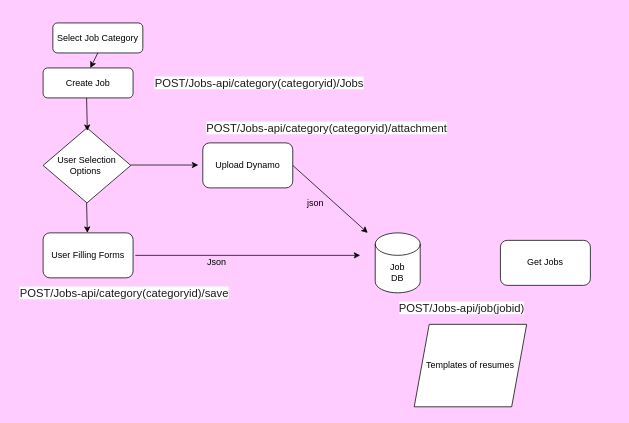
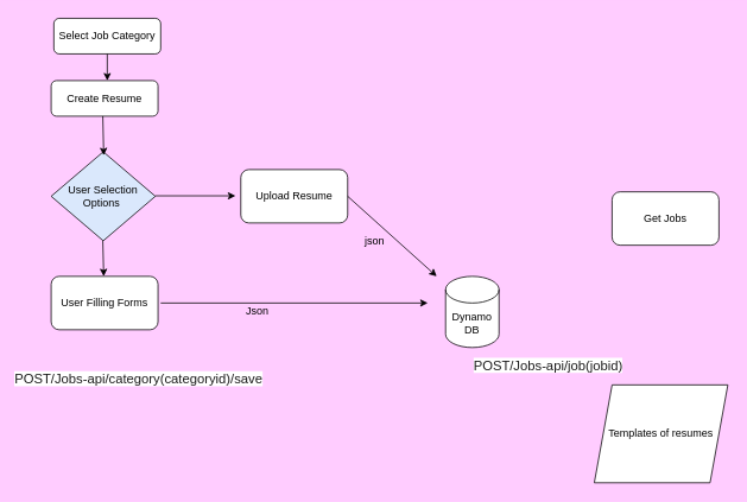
- <mxCell id="2" value="Select Job Category" style="rounded=1;whiteSpace=wrap;html=1;" vertex="1" parent="1"><mxGeometry x="70" y="30" width="120" height="40" as="geometry" /></mxCell>
+ <mxCell id="2" value="Select Job Category" style="rounded=1;whiteSpace=wrap;html=1;" vertex="1" parent="1"><mxGeometry x="60" y="20" width="120" height="40" as="geometry" /></mxCell>
- <mxCell id="3" value="Create Job" style="rounded=1;whiteSpace=wrap;html=1;" vertex="1" parent="1"><mxGeometry x="57" y="90" width="120" height="40" as="geometry" /></mxCell>
+ <mxCell id="3" value="Create Resume" style="rounded=1;whiteSpace=wrap;html=1;" vertex="1" parent="1"><mxGeometry x="57" y="90" width="120" height="40" as="geometry" /></mxCell>
- <mxCell id="11" value="&lt;span style=&quot;color: rgb(29 , 28 , 29) ; font-family: , &amp;#34;applelogo&amp;#34; , sans-serif ; font-size: 15px ; text-align: left ; background-color: rgb(255 , 255 , 255)&quot;&gt;POST/Jobs-api/category(categoryid)/Jobs&lt;/span&gt;" style="text;html=1;align=center;verticalAlign=middle;resizable=0;points=[];autosize=1;strokeColor=none;" vertex="1" parent="1"><mxGeometry x="200" y="100" width="290" height="20" as="geometry" /></mxCell>
- <mxCell id="12" value="&lt;span style=&quot;color: rgb(29 , 28 , 29) ; font-family: , &amp;#34;applelogo&amp;#34; , sans-serif ; font-size: 15px ; text-align: left ; background-color: rgb(255 , 255 , 255)&quot;&gt;POST/Jobs-api/category(categoryid)/attachment&lt;/span&gt;" style="text;html=1;align=center;verticalAlign=middle;resizable=0;points=[];autosize=1;strokeColor=none;" vertex="1" parent="1"><mxGeometry x="265" y="160" width="340" height="20" as="geometry" /></mxCell>
- <mxCell id="5" value="User Selection Options&amp;nbsp;" style="rhombus;whiteSpace=wrap;html=1;" vertex="1" parent="1"><mxGeometry x="57" y="170" width="117" height="100" as="geometry" /></mxCell>
+ <mxCell id="5" value="User Selection Options&amp;nbsp;" style="rhombus;whiteSpace=wrap;html=1;fillColor=#dae8fc;" vertex="1" parent="1"><mxGeometry x="57" y="170" width="117" height="100" as="geometry" /></mxCell>
- <mxCell id="8" value="Upload Dynamo" style="rounded=1;whiteSpace=wrap;html=1;" vertex="1" parent="1"><mxGeometry x="270" y="190" width="120" height="60" as="geometry" /></mxCell>
+ <mxCell id="8" value="Upload Resume" style="rounded=1;whiteSpace=wrap;html=1;" vertex="1" parent="1"><mxGeometry x="270" y="190" width="120" height="60" as="geometry" /></mxCell>
- <mxCell id="20" value="Get Jobs" style="rounded=1;whiteSpace=wrap;html=1;" vertex="1" parent="1"><mxGeometry x="667" y="320" width="120" height="60" as="geometry" /></mxCell>
+ <mxCell id="20" value="Get Jobs" style="rounded=1;whiteSpace=wrap;html=1;" vertex="1" parent="1"><mxGeometry x="687" y="215" width="120" height="60" as="geometry" /></mxCell>
- <mxCell id="16" value="Job&lt;br&gt;DB" style="shape=cylinder3;whiteSpace=wrap;html=1;boundedLbl=1;backgroundOutline=1;size=15;" vertex="1" parent="1"><mxGeometry x="500" y="310" width="60" height="80" as="geometry" /></mxCell>
+ <mxCell id="16" value="Dynamo&lt;br&gt;DB" style="shape=cylinder3;whiteSpace=wrap;html=1;boundedLbl=1;backgroundOutline=1;size=15;" vertex="1" parent="1"><mxGeometry x="500" y="310" width="60" height="80" as="geometry" /></mxCell>
- <mxCell id="13" value="&lt;span style=&quot;color: rgb(29 , 28 , 29) ; font-family: , &amp;#34;applelogo&amp;#34; , sans-serif ; font-size: 15px ; text-align: left ; background-color: rgb(255 , 255 , 255)&quot;&gt;POST/Jobs-api/category(categoryid)/save&lt;/span&gt;" style="text;html=1;align=center;verticalAlign=middle;resizable=0;points=[];autosize=1;strokeColor=none;" vertex="1" parent="1"><mxGeometry x="20" y="380" width="290" height="20" as="geometry" /></mxCell>
+ <mxCell id="13" value="&lt;span style=&quot;color: rgb(29 , 28 , 29) ; font-family: , &amp;#34;applelogo&amp;#34; , sans-serif ; font-size: 15px ; text-align: left ; background-color: rgb(255 , 255 , 255)&quot;&gt;POST/Jobs-api/category(categoryid)/save&lt;/span&gt;" style="text;html=1;align=center;verticalAlign=middle;resizable=0;points=[];autosize=1;strokeColor=none;" vertex="1" parent="1"><mxGeometry x="10" y="415" width="290" height="20" as="geometry" /></mxCell>
- <mxCell id="21" value="Templates of resumes" style="shape=parallelogram;perimeter=parallelogramPerimeter;whiteSpace=wrap;html=1;fixedSize=1;" vertex="1" parent="1"><mxGeometry x="552" y="432" width="150" height="110" as="geometry" /></mxCell>
+ <mxCell id="21" value="Templates of resumes" style="shape=parallelogram;perimeter=parallelogramPerimeter;whiteSpace=wrap;html=1;fixedSize=1;" vertex="1" parent="1"><mxGeometry x="667" y="432" width="150" height="110" as="geometry" /></mxCell>
